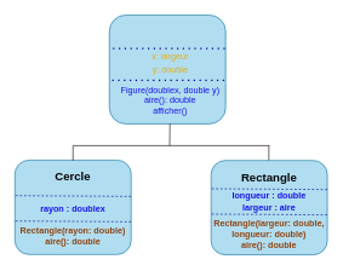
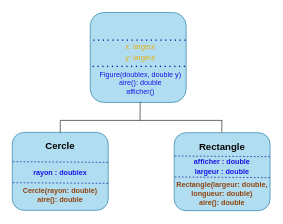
- <mxCell id="5" value="&lt;font style=&quot;font-weight: normal; font-size: 12px;&quot;&gt;y: double&lt;/font&gt;" style="text;strokeColor=none;align=center;fillColor=none;html=1;verticalAlign=middle;whiteSpace=wrap;rounded=0;fontColor=#e7af13;fontStyle=1" vertex="1" parent="1"><mxGeometry x="194" y="80" width="80" height="30" as="geometry" /></mxCell>
+ <mxCell id="5" value="&lt;font style=&quot;font-weight: normal; font-size: 12px;&quot;&gt;y: largeur&lt;/font&gt;" style="text;strokeColor=none;align=center;fillColor=none;html=1;verticalAlign=middle;whiteSpace=wrap;rounded=0;fontColor=#e7af13;fontStyle=1" vertex="1" parent="1"><mxGeometry x="194" y="80" width="80" height="30" as="geometry" /></mxCell>
- <mxCell id="16" value="&lt;font color=&quot;#1613e7&quot; style=&quot;font-size: 12px;&quot;&gt;longueur : double&lt;/font&gt;" style="text;strokeColor=none;align=center;fillColor=none;html=1;verticalAlign=middle;whiteSpace=wrap;rounded=0;fontColor=#e7af13;fontStyle=1" vertex="1" parent="1"><mxGeometry x="290" y="262.5" width="160" height="13" as="geometry" /></mxCell>
+ <mxCell id="16" value="&lt;font color=&quot;#1613e7&quot; style=&quot;font-size: 12px;&quot;&gt;afficher : double&lt;/font&gt;" style="text;strokeColor=none;align=center;fillColor=none;html=1;verticalAlign=middle;whiteSpace=wrap;rounded=0;fontColor=#e7af13;fontStyle=1" vertex="1" parent="1"><mxGeometry x="290" y="262.5" width="160" height="13" as="geometry" /></mxCell>
- <mxCell id="20" value="&lt;font color=&quot;#1613e7&quot; style=&quot;font-size: 12px;&quot;&gt;largeur : aire&lt;/font&gt;" style="text;strokeColor=none;align=center;fillColor=none;html=1;verticalAlign=middle;whiteSpace=wrap;rounded=0;fontColor=#e7af13;fontStyle=1" vertex="1" parent="1"><mxGeometry x="290" y="279" width="160" height="13" as="geometry" /></mxCell>
+ <mxCell id="20" value="&lt;font color=&quot;#1613e7&quot; style=&quot;font-size: 12px;&quot;&gt;largeur : double&lt;/font&gt;" style="text;strokeColor=none;align=center;fillColor=none;html=1;verticalAlign=middle;whiteSpace=wrap;rounded=0;fontColor=#e7af13;fontStyle=1" vertex="1" parent="1"><mxGeometry x="290" y="279" width="160" height="13" as="geometry" /></mxCell>
- <mxCell id="11" value="&lt;font style=&quot;font-size: 12px;&quot;&gt;&lt;font color=&quot;#8f440f&quot;&gt;Rectangle(rayon: double)&lt;br&gt;aire(): double&lt;/font&gt;&lt;br&gt;&lt;/font&gt;" style="text;strokeColor=none;align=center;fillColor=none;html=1;verticalAlign=middle;whiteSpace=wrap;rounded=0;fontColor=#e7af13;fontStyle=1" vertex="1" parent="1"><mxGeometry x="20" y="305" width="160" height="39" as="geometry" /></mxCell>
+ <mxCell id="11" value="&lt;font style=&quot;font-size: 12px;&quot;&gt;&lt;font color=&quot;#8f440f&quot;&gt;Cercle(rayon: double)&lt;br&gt;aire(): double&lt;/font&gt;&lt;br&gt;&lt;/font&gt;" style="text;strokeColor=none;align=center;fillColor=none;html=1;verticalAlign=middle;whiteSpace=wrap;rounded=0;fontColor=#e7af13;fontStyle=1" vertex="1" parent="1"><mxGeometry x="20" y="305" width="160" height="39" as="geometry" /></mxCell>
